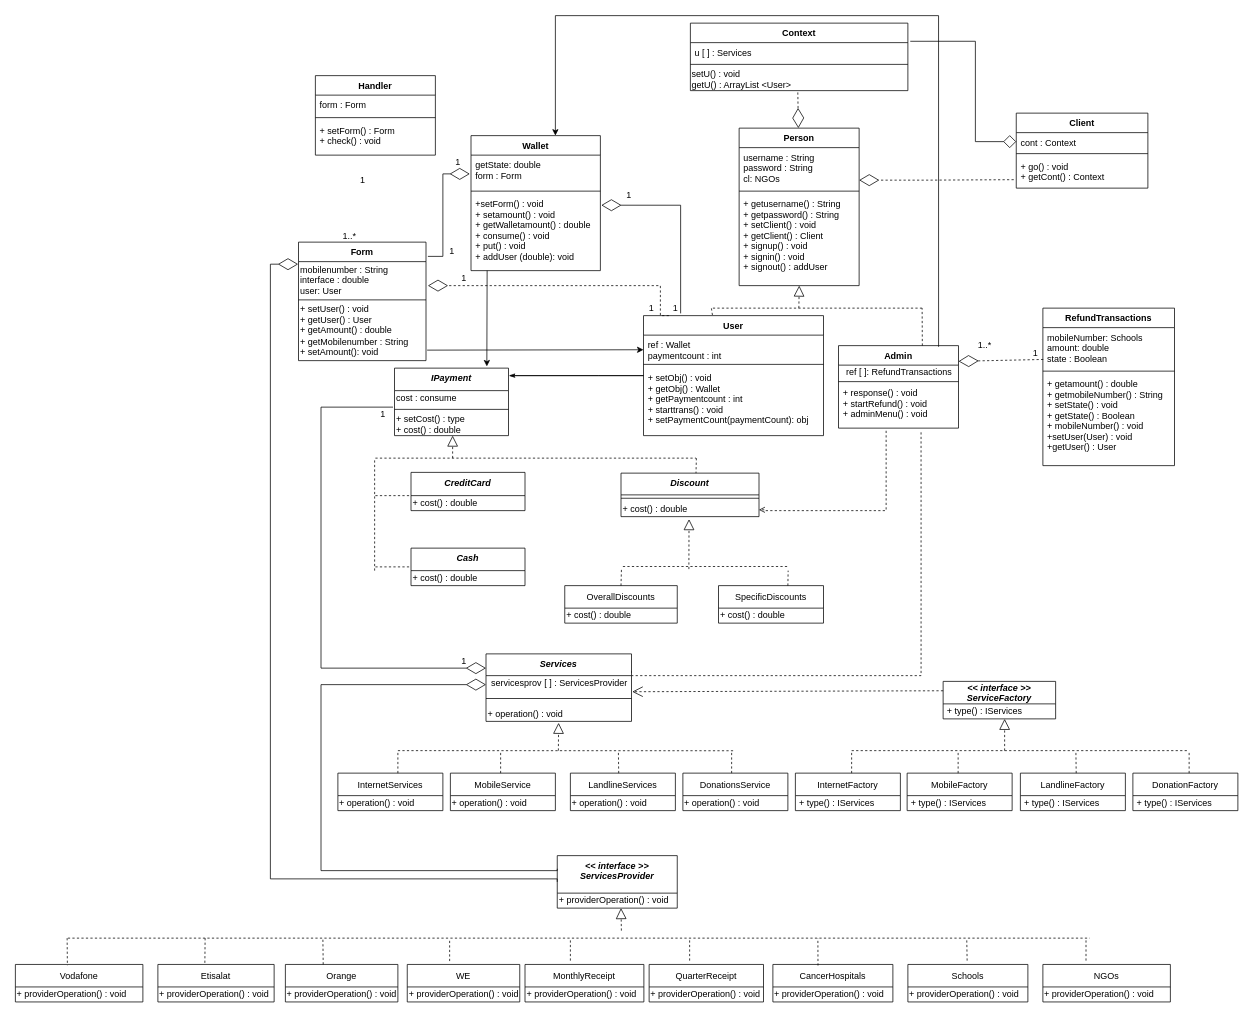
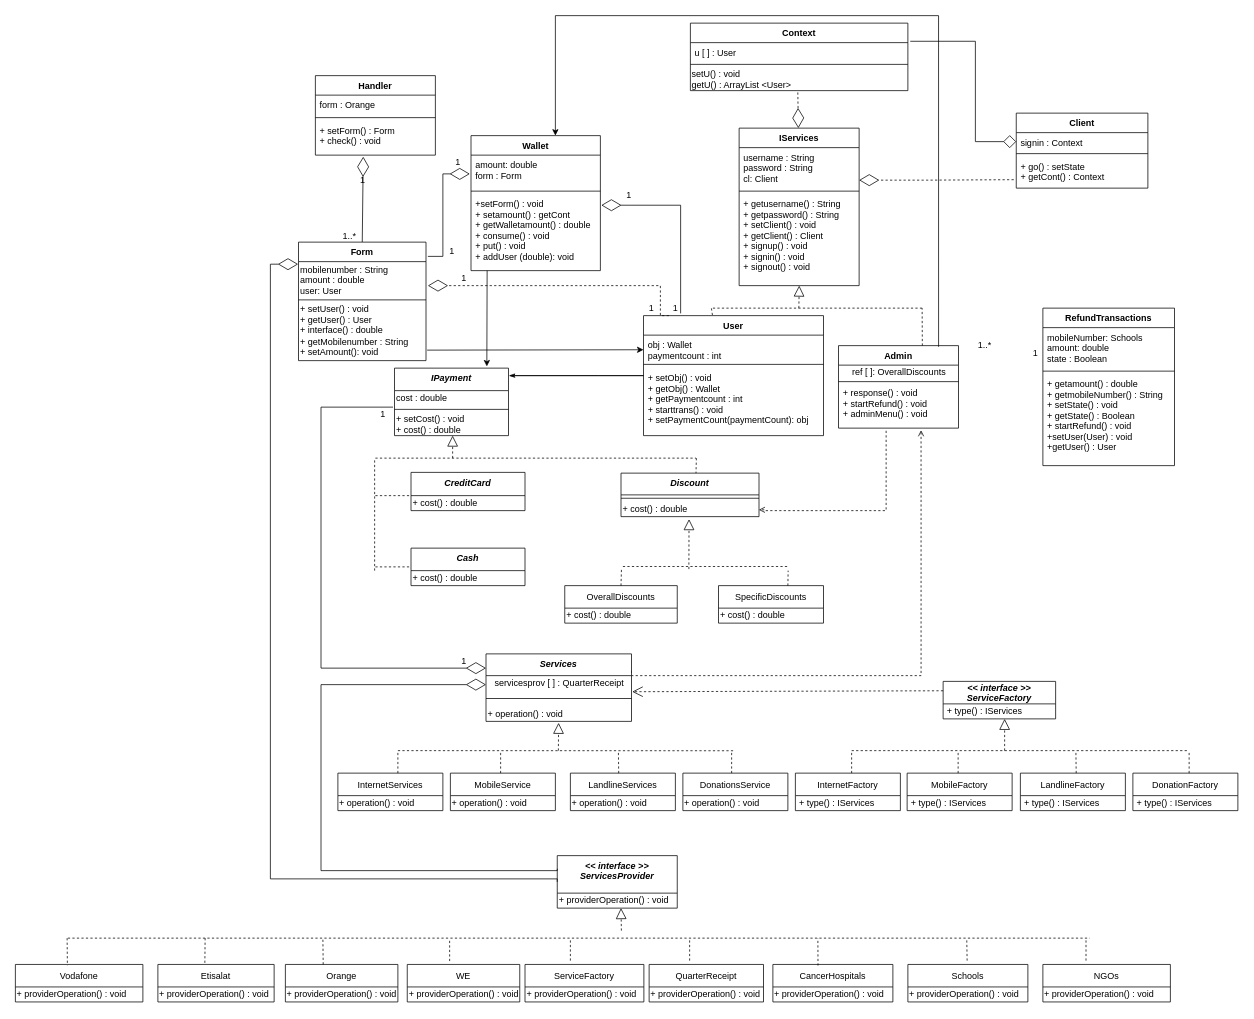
- <mxCell id="82" value="u [ ] : Services" style="text;strokeColor=none;fillColor=none;align=left;verticalAlign=top;spacingLeft=4;spacingRight=4;overflow=hidden;rotatable=0;points=[[0,0.5],[1,0.5]];portConstraint=eastwest;" parent="81" vertex="1"><mxGeometry y="26" width="290" height="24" as="geometry" /></mxCell>
+ <mxCell id="82" value="u [ ] : User" style="text;strokeColor=none;fillColor=none;align=left;verticalAlign=top;spacingLeft=4;spacingRight=4;overflow=hidden;rotatable=0;points=[[0,0.5],[1,0.5]];portConstraint=eastwest;" parent="81" vertex="1"><mxGeometry y="26" width="290" height="24" as="geometry" /></mxCell>
- <mxCell id="86" value="form : Form" style="text;strokeColor=none;fillColor=none;align=left;verticalAlign=top;spacingLeft=4;spacingRight=4;overflow=hidden;rotatable=0;points=[[0,0.5],[1,0.5]];portConstraint=eastwest;" parent="85" vertex="1"><mxGeometry y="26" width="160" height="26" as="geometry" /></mxCell>
+ <mxCell id="86" value="form : Orange" style="text;strokeColor=none;fillColor=none;align=left;verticalAlign=top;spacingLeft=4;spacingRight=4;overflow=hidden;rotatable=0;points=[[0,0.5],[1,0.5]];portConstraint=eastwest;" parent="85" vertex="1"><mxGeometry y="26" width="160" height="26" as="geometry" /></mxCell>
- <mxCell id="73" value="Person" style="swimlane;fontStyle=1;align=center;verticalAlign=top;childLayout=stackLayout;horizontal=1;startSize=26;horizontalStack=0;resizeParent=1;resizeParentMax=0;resizeLast=0;collapsible=1;marginBottom=0;" parent="1" vertex="1"><mxGeometry x="985" y="170" width="160" height="210" as="geometry" /></mxCell>
+ <mxCell id="73" value="IServices" style="swimlane;fontStyle=1;align=center;verticalAlign=top;childLayout=stackLayout;horizontal=1;startSize=26;horizontalStack=0;resizeParent=1;resizeParentMax=0;resizeLast=0;collapsible=1;marginBottom=0;" parent="1" vertex="1"><mxGeometry x="985" y="170" width="160" height="210" as="geometry" /></mxCell>
- <mxCell id="150" value="cont : Context" style="text;strokeColor=none;fillColor=none;align=left;verticalAlign=top;spacingLeft=4;spacingRight=4;overflow=hidden;rotatable=0;points=[[0,0.5],[1,0.5]];portConstraint=eastwest;" parent="149" vertex="1"><mxGeometry y="26" width="175.5" height="24" as="geometry" /></mxCell>
+ <mxCell id="150" value="signin : Context" style="text;strokeColor=none;fillColor=none;align=left;verticalAlign=top;spacingLeft=4;spacingRight=4;overflow=hidden;rotatable=0;points=[[0,0.5],[1,0.5]];portConstraint=eastwest;" parent="149" vertex="1"><mxGeometry y="26" width="175.5" height="24" as="geometry" /></mxCell>
- <mxCell id="74" value="username : String&#10;password : String&#10;cl: NGOs" style="text;strokeColor=none;fillColor=none;align=left;verticalAlign=top;spacingLeft=4;spacingRight=4;overflow=hidden;rotatable=0;points=[[0,0.5],[1,0.5]];portConstraint=eastwest;" parent="73" vertex="1"><mxGeometry y="26" width="160" height="54" as="geometry" /></mxCell>
+ <mxCell id="74" value="username : String&#10;password : String&#10;cl: Client" style="text;strokeColor=none;fillColor=none;align=left;verticalAlign=top;spacingLeft=4;spacingRight=4;overflow=hidden;rotatable=0;points=[[0,0.5],[1,0.5]];portConstraint=eastwest;" parent="73" vertex="1"><mxGeometry y="26" width="160" height="54" as="geometry" /></mxCell>
- <mxCell id="70" value="getState: double&#10;form : Form&#10;" style="text;strokeColor=none;fillColor=none;align=left;verticalAlign=top;spacingLeft=4;spacingRight=4;overflow=hidden;rotatable=0;points=[[0,0.5],[1,0.5]];portConstraint=eastwest;" parent="69" vertex="1"><mxGeometry y="26" width="172.5" height="44" as="geometry" /></mxCell>
+ <mxCell id="70" value="amount: double&#10;form : Form&#10;" style="text;strokeColor=none;fillColor=none;align=left;verticalAlign=top;spacingLeft=4;spacingRight=4;overflow=hidden;rotatable=0;points=[[0,0.5],[1,0.5]];portConstraint=eastwest;" parent="69" vertex="1"><mxGeometry y="26" width="172.5" height="44" as="geometry" /></mxCell>
- <mxCell id="152" value="+ go() : void&#10;+ getCont() : Context" style="text;strokeColor=none;fillColor=none;align=left;verticalAlign=top;spacingLeft=4;spacingRight=4;overflow=hidden;rotatable=0;points=[[0,0.5],[1,0.5]];portConstraint=eastwest;" parent="149" vertex="1"><mxGeometry y="58" width="175.5" height="42" as="geometry" /></mxCell>
+ <mxCell id="152" value="+ go() : setState&#10;+ getCont() : Context" style="text;strokeColor=none;fillColor=none;align=left;verticalAlign=top;spacingLeft=4;spacingRight=4;overflow=hidden;rotatable=0;points=[[0,0.5],[1,0.5]];portConstraint=eastwest;" parent="149" vertex="1"><mxGeometry y="58" width="175.5" height="42" as="geometry" /></mxCell>
- <mxCell id="72" value="+setForm() : void&#10;+ setamount() : void&#10;+ getWalletamount() : double&#10;+ consume() : void&#10;+ put() : void&#10;+ addUser (double): void&#10;" style="text;strokeColor=none;fillColor=none;align=left;verticalAlign=top;spacingLeft=4;spacingRight=4;overflow=hidden;rotatable=0;points=[[0,0.5],[1,0.5]];portConstraint=eastwest;" parent="69" vertex="1"><mxGeometry y="78" width="172.5" height="102" as="geometry" /></mxCell>
+ <mxCell id="72" value="+setForm() : void&#10;+ setamount() : getCont&#10;+ getWalletamount() : double&#10;+ consume() : void&#10;+ put() : void&#10;+ addUser (double): void&#10;" style="text;strokeColor=none;fillColor=none;align=left;verticalAlign=top;spacingLeft=4;spacingRight=4;overflow=hidden;rotatable=0;points=[[0,0.5],[1,0.5]];portConstraint=eastwest;" parent="69" vertex="1"><mxGeometry y="78" width="172.5" height="102" as="geometry" /></mxCell>
- <mxCell id="76" value="+ getusername() : String&#10;+ getpassword() : String&#10;+ setClient() : void&#10;+ getClient() : Client&#10;+ signup() : void&#10;+ signin() : void&#10;+ signout() : addUser" style="text;strokeColor=none;fillColor=none;align=left;verticalAlign=top;spacingLeft=4;spacingRight=4;overflow=hidden;rotatable=0;points=[[0,0.5],[1,0.5]];portConstraint=eastwest;" parent="73" vertex="1"><mxGeometry y="88" width="160" height="122" as="geometry" /></mxCell>
+ <mxCell id="76" value="+ getusername() : String&#10;+ getpassword() : String&#10;+ setClient() : void&#10;+ getClient() : Client&#10;+ signup() : void&#10;+ signin() : void&#10;+ signout() : void" style="text;strokeColor=none;fillColor=none;align=left;verticalAlign=top;spacingLeft=4;spacingRight=4;overflow=hidden;rotatable=0;points=[[0,0.5],[1,0.5]];portConstraint=eastwest;" parent="73" vertex="1"><mxGeometry y="88" width="160" height="122" as="geometry" /></mxCell>
+ <mxCell id="49" value="" style="endArrow=diamondThin;endFill=0;endSize=24;html=1;rounded=0;exitX=0.5;exitY=0;exitDx=0;exitDy=0;entryX=0.399;entryY=1.046;entryDx=0;entryDy=0;entryPerimeter=0;" parent="1" source="89" target="88" edge="1"><mxGeometry width="160" relative="1" as="geometry"><mxPoint x="491" y="314" as="sourcePoint" /><mxPoint x="491" y="240" as="targetPoint" /><Array as="points" /></mxGeometry></mxCell>
- <mxCell id="90" value="mobilenumber : String&lt;br&gt;interface : double&lt;br&gt;user: User" style="text;html=1;align=left;verticalAlign=middle;resizable=0;points=[];autosize=1;strokeColor=none;fillColor=none;" parent="89" vertex="1"><mxGeometry y="26" width="170" height="50" as="geometry" /></mxCell>
+ <mxCell id="90" value="mobilenumber : String&lt;br&gt;amount : double&lt;br&gt;user: User" style="text;html=1;align=left;verticalAlign=middle;resizable=0;points=[];autosize=1;strokeColor=none;fillColor=none;" parent="89" vertex="1"><mxGeometry y="26" width="170" height="50" as="geometry" /></mxCell>
- <mxCell id="92" value="+ setUser() : void&lt;br&gt;+ getUser() : User&lt;br&gt;+ getAmount() : double&lt;br&gt;+ getMobilenumber : String&lt;br&gt;+ setAmount(): void&lt;br&gt;" style="text;html=1;align=left;verticalAlign=middle;resizable=0;points=[];autosize=1;strokeColor=none;fillColor=none;" parent="89" vertex="1"><mxGeometry y="78" width="170" height="80" as="geometry" /></mxCell>
+ <mxCell id="92" value="+ setUser() : void&lt;br&gt;+ getUser() : User&lt;br&gt;+ interface() : double&lt;br&gt;+ getMobilenumber : String&lt;br&gt;+ setAmount(): void&lt;br&gt;" style="text;html=1;align=left;verticalAlign=middle;resizable=0;points=[];autosize=1;strokeColor=none;fillColor=none;" parent="89" vertex="1"><mxGeometry y="78" width="170" height="80" as="geometry" /></mxCell>
- <mxCell id="62" value="ref : Wallet&#10;paymentcount : int" style="text;strokeColor=none;fillColor=none;align=left;verticalAlign=top;spacingLeft=4;spacingRight=4;overflow=hidden;rotatable=0;points=[[0,0.5],[1,0.5]];portConstraint=eastwest;" parent="61" vertex="1"><mxGeometry y="26" width="240" height="34" as="geometry" /></mxCell>
+ <mxCell id="62" value="obj : Wallet&#10;paymentcount : int" style="text;strokeColor=none;fillColor=none;align=left;verticalAlign=top;spacingLeft=4;spacingRight=4;overflow=hidden;rotatable=0;points=[[0,0.5],[1,0.5]];portConstraint=eastwest;" parent="61" vertex="1"><mxGeometry y="26" width="240" height="34" as="geometry" /></mxCell>
- <mxCell id="31" value="" style="endArrow=diamondThin;endFill=0;endSize=24;html=1;rounded=0;dashed=1;entryX=1;entryY=0.19;entryDx=0;entryDy=0;entryPerimeter=0;exitX=0.003;exitY=0.786;exitDx=0;exitDy=0;exitPerimeter=0;" parent="1" source="66" target="57" edge="1"><mxGeometry width="160" relative="1" as="geometry"><mxPoint x="1390" y="470" as="sourcePoint" /><mxPoint x="1277.5" y="469.67" as="targetPoint" /><Array as="points" /></mxGeometry></mxCell>
- <mxCell id="58" value="ref [ ]: RefundTransactions" style="text;html=1;align=center;verticalAlign=middle;resizable=0;points=[];autosize=1;strokeColor=none;fillColor=none;" parent="57" vertex="1"><mxGeometry y="26" width="160" height="20" as="geometry" /></mxCell>
+ <mxCell id="58" value="ref [ ]: OverallDiscounts" style="text;html=1;align=center;verticalAlign=middle;resizable=0;points=[];autosize=1;strokeColor=none;fillColor=none;" parent="57" vertex="1"><mxGeometry y="26" width="160" height="20" as="geometry" /></mxCell>
- <mxCell id="68" value="+ getamount() : double&#10;+ getmobileNumber() : String&#10;+ setState() : void&#10;+ getState() : Boolean&#10;+ mobileNumber() : void&#10;+setUser(User) : void&#10;+getUser() : User&#10;&#10;" style="text;strokeColor=none;fillColor=none;align=left;verticalAlign=top;spacingLeft=4;spacingRight=4;overflow=hidden;rotatable=0;points=[[0,0.5],[1,0.5]];portConstraint=eastwest;" parent="65" vertex="1"><mxGeometry y="88" width="175.5" height="122" as="geometry" /></mxCell>
+ <mxCell id="68" value="+ getamount() : double&#10;+ getmobileNumber() : String&#10;+ setState() : void&#10;+ getState() : Boolean&#10;+ startRefund() : void&#10;+setUser(User) : void&#10;+getUser() : User&#10;&#10;" style="text;strokeColor=none;fillColor=none;align=left;verticalAlign=top;spacingLeft=4;spacingRight=4;overflow=hidden;rotatable=0;points=[[0,0.5],[1,0.5]];portConstraint=eastwest;" parent="65" vertex="1"><mxGeometry y="88" width="175.5" height="122" as="geometry" /></mxCell>
- <mxCell id="136" value="cost : consume" style="text;html=1;align=left;verticalAlign=middle;resizable=0;points=[];autosize=1;strokeColor=none;fillColor=none;" parent="135" vertex="1"><mxGeometry y="30" width="152" height="20" as="geometry" /></mxCell>
+ <mxCell id="136" value="cost : double" style="text;html=1;align=left;verticalAlign=middle;resizable=0;points=[];autosize=1;strokeColor=none;fillColor=none;" parent="135" vertex="1"><mxGeometry y="30" width="152" height="20" as="geometry" /></mxCell>
- <mxCell id="138" value="+ setCost() : type&lt;br&gt;+ cost() : double" style="text;html=1;align=left;verticalAlign=middle;resizable=0;points=[];autosize=1;strokeColor=none;fillColor=none;" parent="135" vertex="1"><mxGeometry y="60" width="152" height="30" as="geometry" /></mxCell>
+ <mxCell id="138" value="+ setCost() : void&lt;br&gt;+ cost() : double" style="text;html=1;align=left;verticalAlign=middle;resizable=0;points=[];autosize=1;strokeColor=none;fillColor=none;" parent="135" vertex="1"><mxGeometry y="60" width="152" height="30" as="geometry" /></mxCell>
- <mxCell id="32" value="" style="endArrow=none;html=1;rounded=0;dashed=1;edgeStyle=orthogonalEdgeStyle;entryX=0.688;entryY=1.046;entryDx=0;entryDy=0;entryPerimeter=0;exitX=1;exitY=0.25;exitDx=0;exitDy=0;" parent="1" source="125" target="60" edge="1"><mxGeometry width="50" height="50" relative="1" as="geometry"><mxPoint x="870" y="890" as="sourcePoint" /><mxPoint x="1227.5" y="500" as="targetPoint" /><Array as="points"><mxPoint x="841" y="900" /><mxPoint x="1228" y="900" /></Array></mxGeometry></mxCell>
+ <mxCell id="32" value="" style="endArrow=open;html=1;rounded=0;dashed=1;edgeStyle=orthogonalEdgeStyle;entryX=0.688;entryY=1.046;entryDx=0;entryDy=0;entryPerimeter=0;exitX=1;exitY=0.25;exitDx=0;exitDy=0;" parent="1" source="125" target="60" edge="1"><mxGeometry width="50" height="50" relative="1" as="geometry"><mxPoint x="870" y="890" as="sourcePoint" /><mxPoint x="1227.5" y="500" as="targetPoint" /><Array as="points"><mxPoint x="841" y="900" /><mxPoint x="1228" y="900" /></Array></mxGeometry></mxCell>
- <mxCell id="126" value="servicesprov [ ] : ServicesProvider" style="text;html=1;align=center;verticalAlign=middle;resizable=0;points=[];autosize=1;strokeColor=none;fillColor=none;" parent="125" vertex="1"><mxGeometry y="29" width="194" height="20" as="geometry" /></mxCell>
+ <mxCell id="126" value="servicesprov [ ] : QuarterReceipt" style="text;html=1;align=center;verticalAlign=middle;resizable=0;points=[];autosize=1;strokeColor=none;fillColor=none;" parent="125" vertex="1"><mxGeometry y="29" width="194" height="20" as="geometry" /></mxCell>
- <mxCell id="110" value="MonthlyReceipt" style="swimlane;fontStyle=0;childLayout=stackLayout;horizontal=1;startSize=30;horizontalStack=0;resizeParent=1;resizeParentMax=0;resizeLast=0;collapsible=1;marginBottom=0;" parent="1" vertex="1"><mxGeometry x="699.5" y="1285.1" width="158.5" height="50" as="geometry" /></mxCell>
+ <mxCell id="110" value="ServiceFactory" style="swimlane;fontStyle=0;childLayout=stackLayout;horizontal=1;startSize=30;horizontalStack=0;resizeParent=1;resizeParentMax=0;resizeLast=0;collapsible=1;marginBottom=0;" parent="1" vertex="1"><mxGeometry x="699.5" y="1285.1" width="158.5" height="50" as="geometry" /></mxCell>
